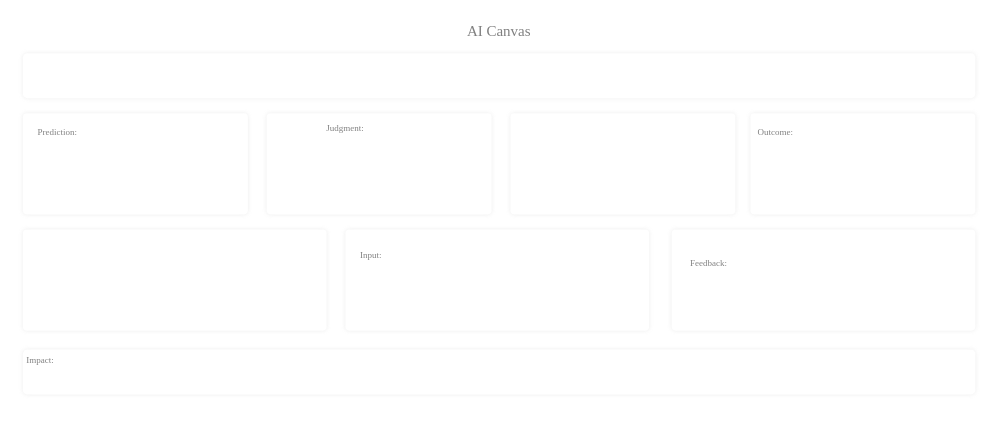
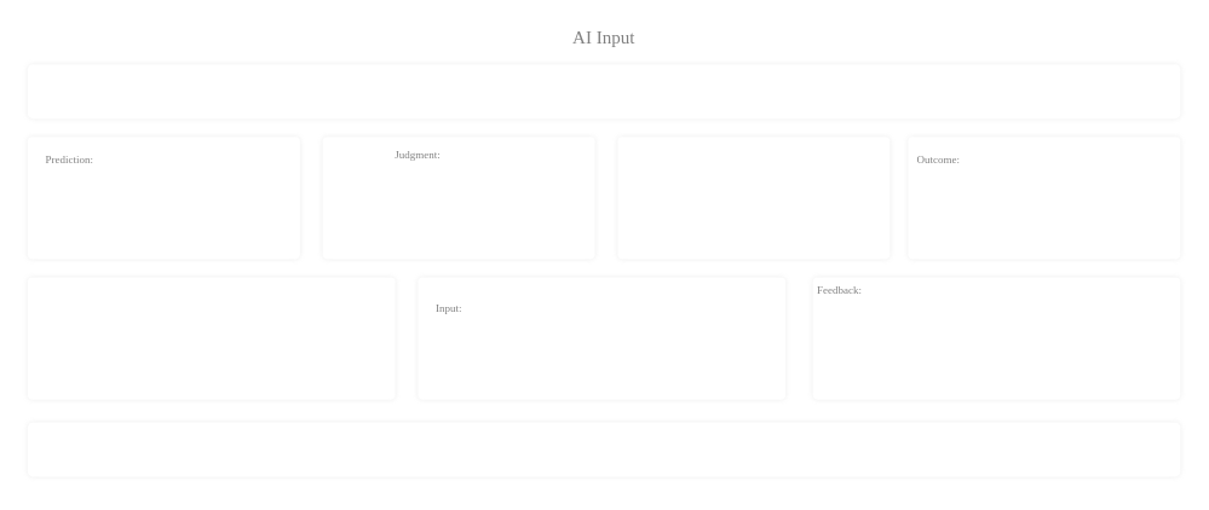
- <mxCell id="3" value="AI Canvas" style="text;html=1;align=center;verticalAlign=middle;whiteSpace=wrap;rounded=0;fontFamily=Verdana;fontSize=20;fontColor=#808080;" parent="1" vertex="1"><mxGeometry x="605" y="20" width="120" height="40" as="geometry" /></mxCell>
+ <mxCell id="3" value="AI Input" style="text;html=1;align=center;verticalAlign=middle;whiteSpace=wrap;rounded=0;fontFamily=Verdana;fontSize=20;fontColor=#808080;" parent="1" vertex="1"><mxGeometry x="605" y="20" width="120" height="40" as="geometry" /></mxCell>
- <mxCell id="22" value="&amp;nbsp;Feedback:" style="text;html=1;align=left;verticalAlign=middle;whiteSpace=wrap;rounded=0;fontFamily=Verdana;fontSize=12;fontColor=#808080;" parent="20" vertex="1"><mxGeometry x="20" y="30" width="121.5" height="30" as="geometry" /></mxCell>
+ <mxCell id="22" value="&amp;nbsp;Feedback:" style="text;html=1;align=left;verticalAlign=middle;whiteSpace=wrap;rounded=0;fontFamily=Verdana;fontSize=12;fontColor=#808080;" parent="20" vertex="1"><mxGeometry width="121.5" height="30" as="geometry" /></mxCell>
- <mxCell id="27" value="&amp;nbsp;Impact:" style="text;html=1;align=left;verticalAlign=middle;whiteSpace=wrap;rounded=0;fontFamily=Verdana;fontSize=12;fontColor=#808080;" parent="25" vertex="1"><mxGeometry width="145" height="30" as="geometry" /></mxCell>
